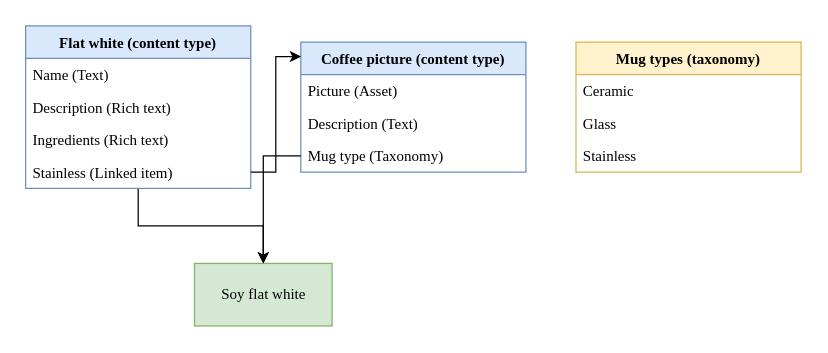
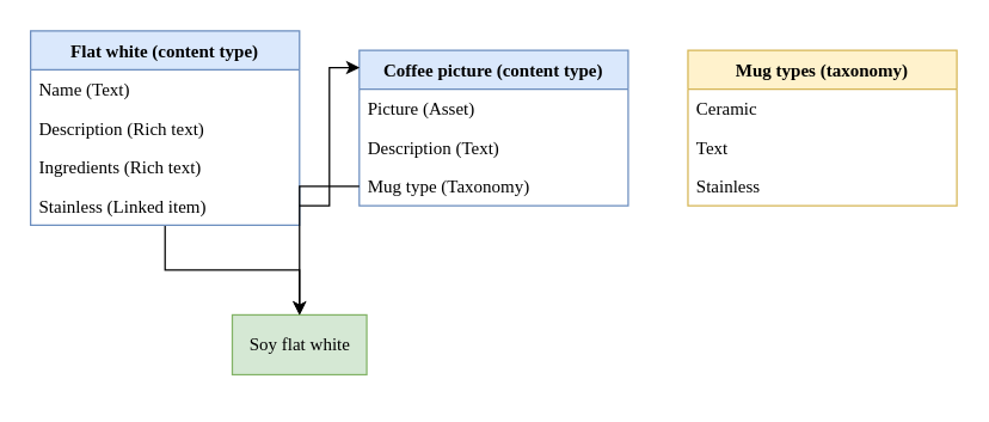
- <mxCell id="14" value="Glass" style="text;strokeColor=none;fillColor=none;align=left;verticalAlign=top;spacingLeft=4;spacingRight=4;overflow=hidden;rotatable=0;points=[[0,0.5],[1,0.5]];portConstraint=eastwest;fontFamily=Work Sans;" parent="12" vertex="1"><mxGeometry y="52" width="180" height="26" as="geometry" /></mxCell>
+ <mxCell id="14" value="Text" style="text;strokeColor=none;fillColor=none;align=left;verticalAlign=top;spacingLeft=4;spacingRight=4;overflow=hidden;rotatable=0;points=[[0,0.5],[1,0.5]];portConstraint=eastwest;fontFamily=Work Sans;" parent="12" vertex="1"><mxGeometry y="52" width="180" height="26" as="geometry" /></mxCell>
- <mxCell id="16" value="Soy flat white" style="html=1;fillColor=#d5e8d4;strokeColor=#82b366;fontFamily=Work Sans;" parent="1" vertex="1"><mxGeometry x="155" y="210" width="110" height="50" as="geometry" /></mxCell>
+ <mxCell id="16" value="Soy flat white" style="html=1;fillColor=#d5e8d4;strokeColor=#82b366;fontFamily=Work Sans;" parent="1" vertex="1"><mxGeometry x="155" y="210" width="90" height="40" as="geometry" /></mxCell>
